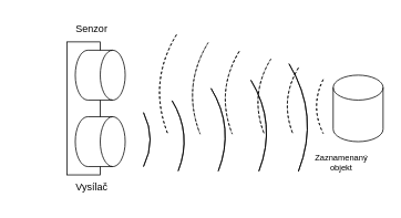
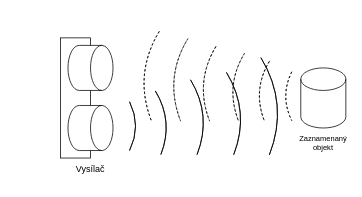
- <mxCell id="18" value="Senzor" style="text;html=1;strokeColor=none;fillColor=none;align=center;verticalAlign=middle;whiteSpace=wrap;rounded=0;" vertex="1" parent="1"><mxGeometry x="80" y="20" width="60" height="30" as="geometry" /></mxCell>
- <mxCell id="19" value="Zaznamenaný objekt" style="text;html=1;strokeColor=none;fillColor=none;align=center;verticalAlign=middle;whiteSpace=wrap;rounded=0;fontSize=10;" vertex="1" parent="1"><mxGeometry x="380" y="179.78" width="60" height="30" as="geometry" /></mxCell>
+ <mxCell id="19" value="Zaznamenaný objekt" style="text;html=1;strokeColor=none;fillColor=none;align=center;verticalAlign=middle;whiteSpace=wrap;rounded=0;fontSize=10;" vertex="1" parent="1"><mxGeometry x="400" y="174.78" width="60" height="30" as="geometry" /></mxCell>
- <mxCell id="17" value="Vysílač" style="text;html=1;strokeColor=none;fillColor=none;align=center;verticalAlign=middle;whiteSpace=wrap;rounded=0;" vertex="1" parent="1"><mxGeometry x="80" y="209.78" width="60" height="30" as="geometry" /></mxCell>
+ <mxCell id="17" value="Vysílač" style="text;html=1;strokeColor=none;fillColor=none;align=center;verticalAlign=middle;whiteSpace=wrap;rounded=0;" vertex="1" parent="1"><mxGeometry x="90" y="209.78" width="60" height="30" as="geometry" /></mxCell>
